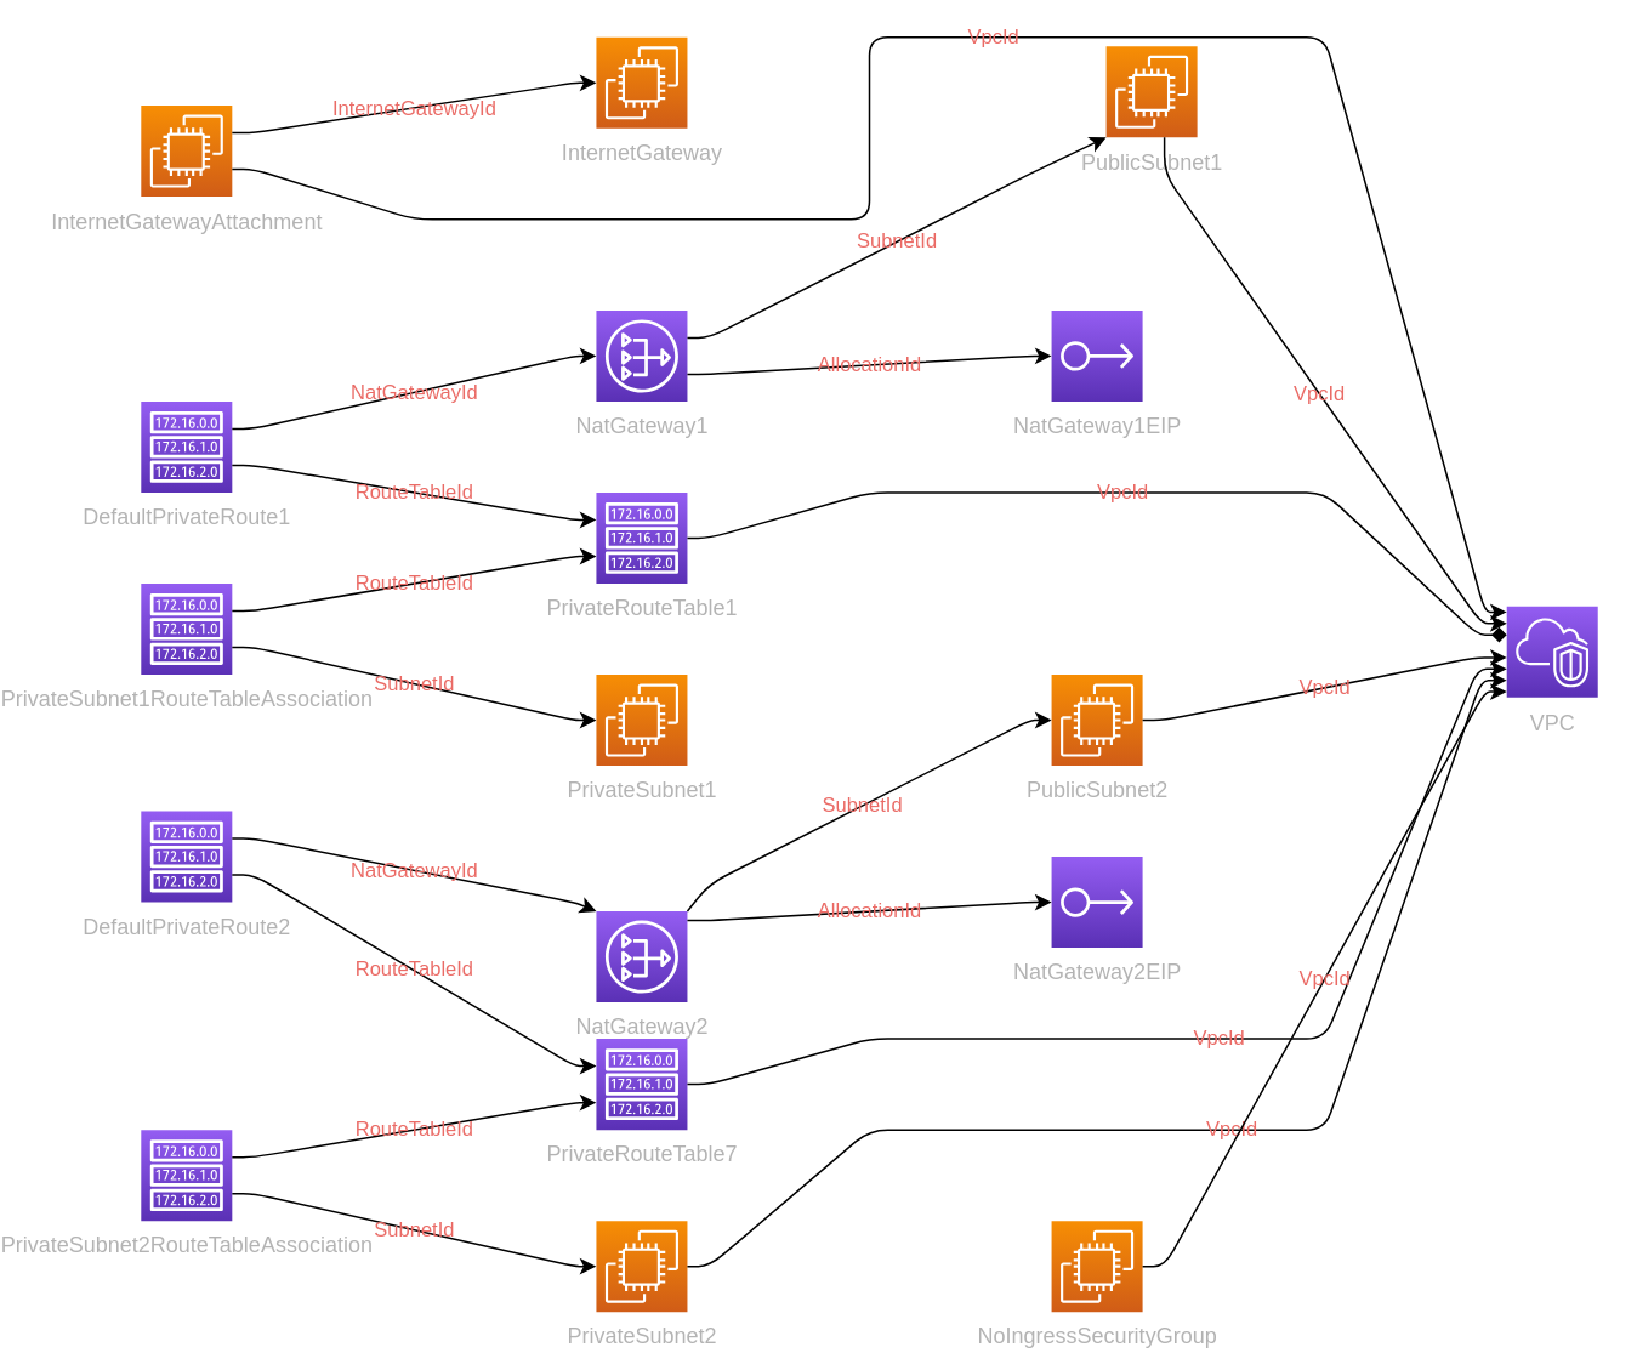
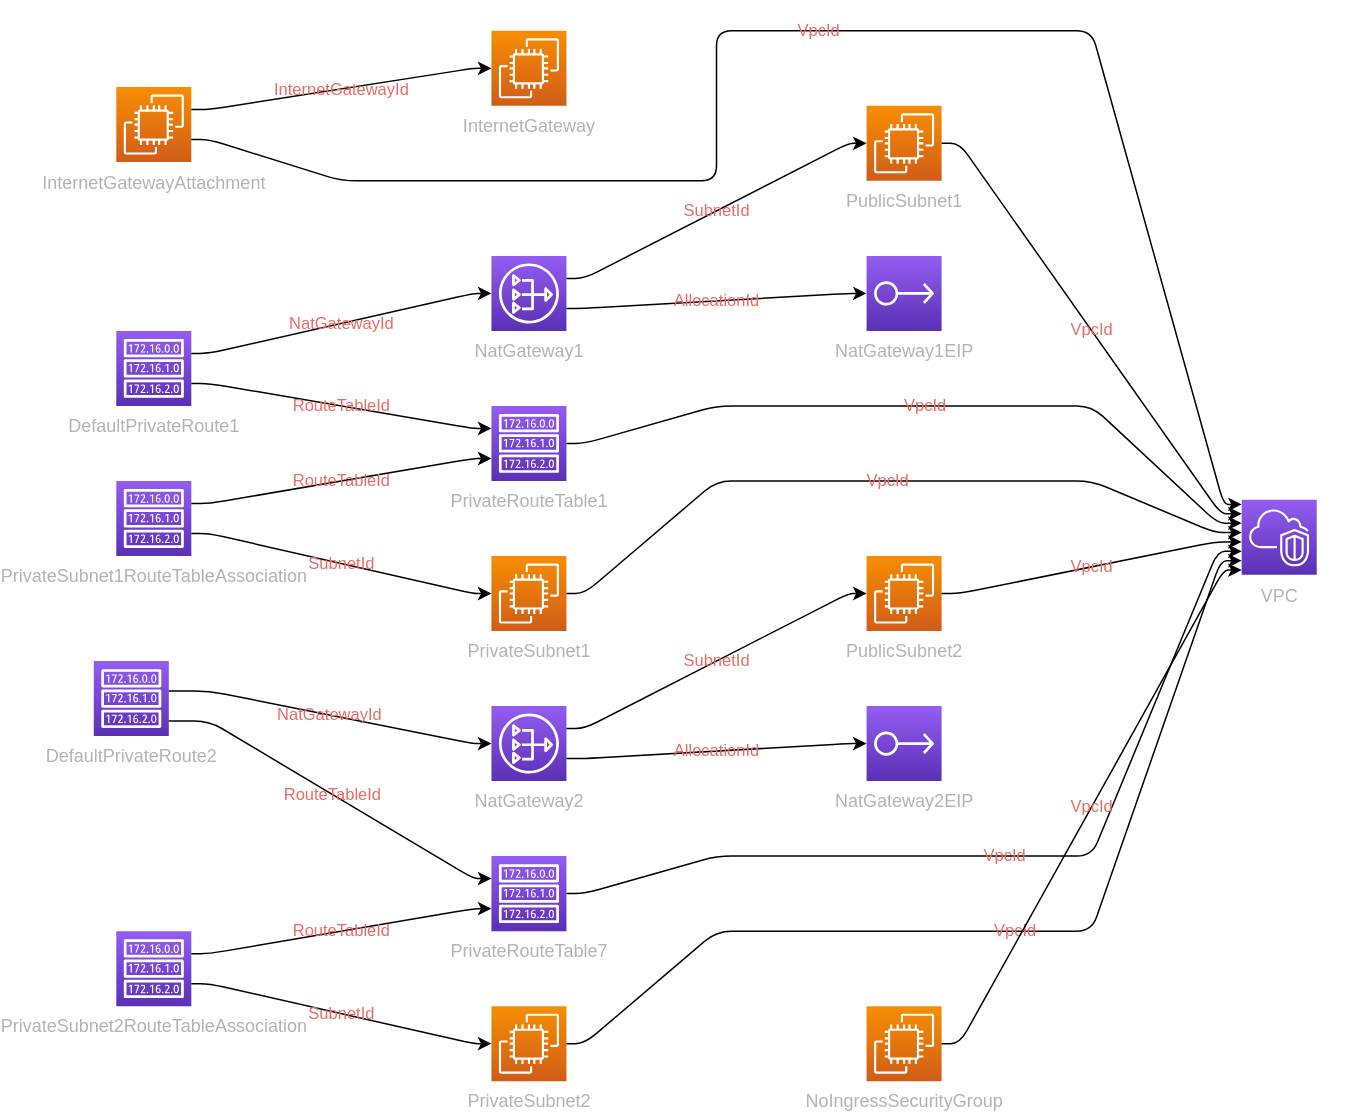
- <mxCell id="5" value="PublicSubnet1" style="outlineConnect=0;fontColor=#B3B3B3;gradientColor=#F78E04;gradientDirection=north;fillColor=#D05C17;strokeColor=#ffffff;dashed=0;verticalLabelPosition=bottom;verticalAlign=top;align=center;html=1;fontSize=12;fontStyle=0;aspect=fixed;shape=mxgraph.aws4.resourceIcon;resIcon=mxgraph.aws4.ec2;" vertex="1" parent="1"><mxGeometry x="550" y="25" width="50" height="50" as="geometry" /></mxCell>
+ <mxCell id="5" value="PublicSubnet1" style="outlineConnect=0;fontColor=#B3B3B3;gradientColor=#F78E04;gradientDirection=north;fillColor=#D05C17;strokeColor=#ffffff;dashed=0;verticalLabelPosition=bottom;verticalAlign=top;align=center;html=1;fontSize=12;fontStyle=0;aspect=fixed;shape=mxgraph.aws4.resourceIcon;resIcon=mxgraph.aws4.ec2;" vertex="1" parent="1"><mxGeometry x="520" y="70" width="50" height="50" as="geometry" /></mxCell>
+ <mxCell id="24" value="VpcId" style="edgeStyle=orthogonalEdgeStyle;rounded=1;orthogonalLoop=1;jettySize=auto;html=1;labelBackgroundColor=none;fontColor=#EA6B66;noEdgeStyle=1;orthogonal=1;" edge="1" parent="1" source="7" target="2"><mxGeometry relative="1" as="geometry"><Array as="points"><mxPoint x="332" y="395" /><mxPoint x="420" y="320" /><mxPoint x="670" y="320" /><mxPoint x="752" y="354.375" /></Array></mxGeometry></mxCell>
- <mxCell id="30" value="VpcId" style="edgeStyle=orthogonalEdgeStyle;rounded=1;orthogonalLoop=1;jettySize=auto;html=1;labelBackgroundColor=none;fontColor=#EA6B66;noEdgeStyle=1;orthogonal=1;endArrow=diamond;" edge="1" parent="1" source="13" target="2"><mxGeometry relative="1" as="geometry"><Array as="points"><mxPoint x="332" y="295" /><mxPoint x="420" y="270" /><mxPoint x="670" y="270" /><mxPoint x="754" y="348.125" /></Array></mxGeometry></mxCell>
+ <mxCell id="30" value="VpcId" style="edgeStyle=orthogonalEdgeStyle;rounded=1;orthogonalLoop=1;jettySize=auto;html=1;labelBackgroundColor=none;fontColor=#EA6B66;noEdgeStyle=1;orthogonal=1;" edge="1" parent="1" source="13" target="2"><mxGeometry relative="1" as="geometry"><Array as="points"><mxPoint x="332" y="295" /><mxPoint x="420" y="270" /><mxPoint x="670" y="270" /><mxPoint x="754" y="348.125" /></Array></mxGeometry></mxCell>
- <mxCell id="17" value="DefaultPrivateRoute2" style="outlineConnect=0;fontColor=#B3B3B3;gradientColor=#945DF2;gradientDirection=north;fillColor=#5A30B5;strokeColor=#ffffff;dashed=0;verticalLabelPosition=bottom;verticalAlign=top;align=center;html=1;fontSize=12;fontStyle=0;aspect=fixed;shape=mxgraph.aws4.resourceIcon;resIcon=mxgraph.aws4.route_table;" vertex="1" parent="1"><mxGeometry y="445" width="50" height="50" as="geometry" x="20" /></mxCell>
+ <mxCell id="17" value="DefaultPrivateRoute2" style="outlineConnect=0;fontColor=#B3B3B3;gradientColor=#945DF2;gradientDirection=north;fillColor=#5A30B5;strokeColor=#ffffff;dashed=0;verticalLabelPosition=bottom;verticalAlign=top;align=center;html=1;fontSize=12;fontStyle=0;aspect=fixed;shape=mxgraph.aws4.resourceIcon;resIcon=mxgraph.aws4.route_table;" vertex="1" parent="1"><mxGeometry x="5" y="440" width="50" height="50" as="geometry" /></mxCell>
- <mxCell id="12" value="NatGateway2" style="outlineConnect=0;fontColor=#B3B3B3;gradientColor=#945DF2;gradientDirection=north;fillColor=#5A30B5;strokeColor=#ffffff;dashed=0;verticalLabelPosition=bottom;verticalAlign=top;align=center;html=1;fontSize=12;fontStyle=0;aspect=fixed;shape=mxgraph.aws4.resourceIcon;resIcon=mxgraph.aws4.nat_gateway;" vertex="1" parent="1"><mxGeometry x="270" y="500" width="50" height="50" as="geometry" /></mxCell>
+ <mxCell id="12" value="NatGateway2" style="outlineConnect=0;fontColor=#B3B3B3;gradientColor=#945DF2;gradientDirection=north;fillColor=#5A30B5;strokeColor=#ffffff;dashed=0;verticalLabelPosition=bottom;verticalAlign=top;align=center;html=1;fontSize=12;fontStyle=0;aspect=fixed;shape=mxgraph.aws4.resourceIcon;resIcon=mxgraph.aws4.nat_gateway;" vertex="1" parent="1"><mxGeometry x="270" y="470" width="50" height="50" as="geometry" /></mxCell>
